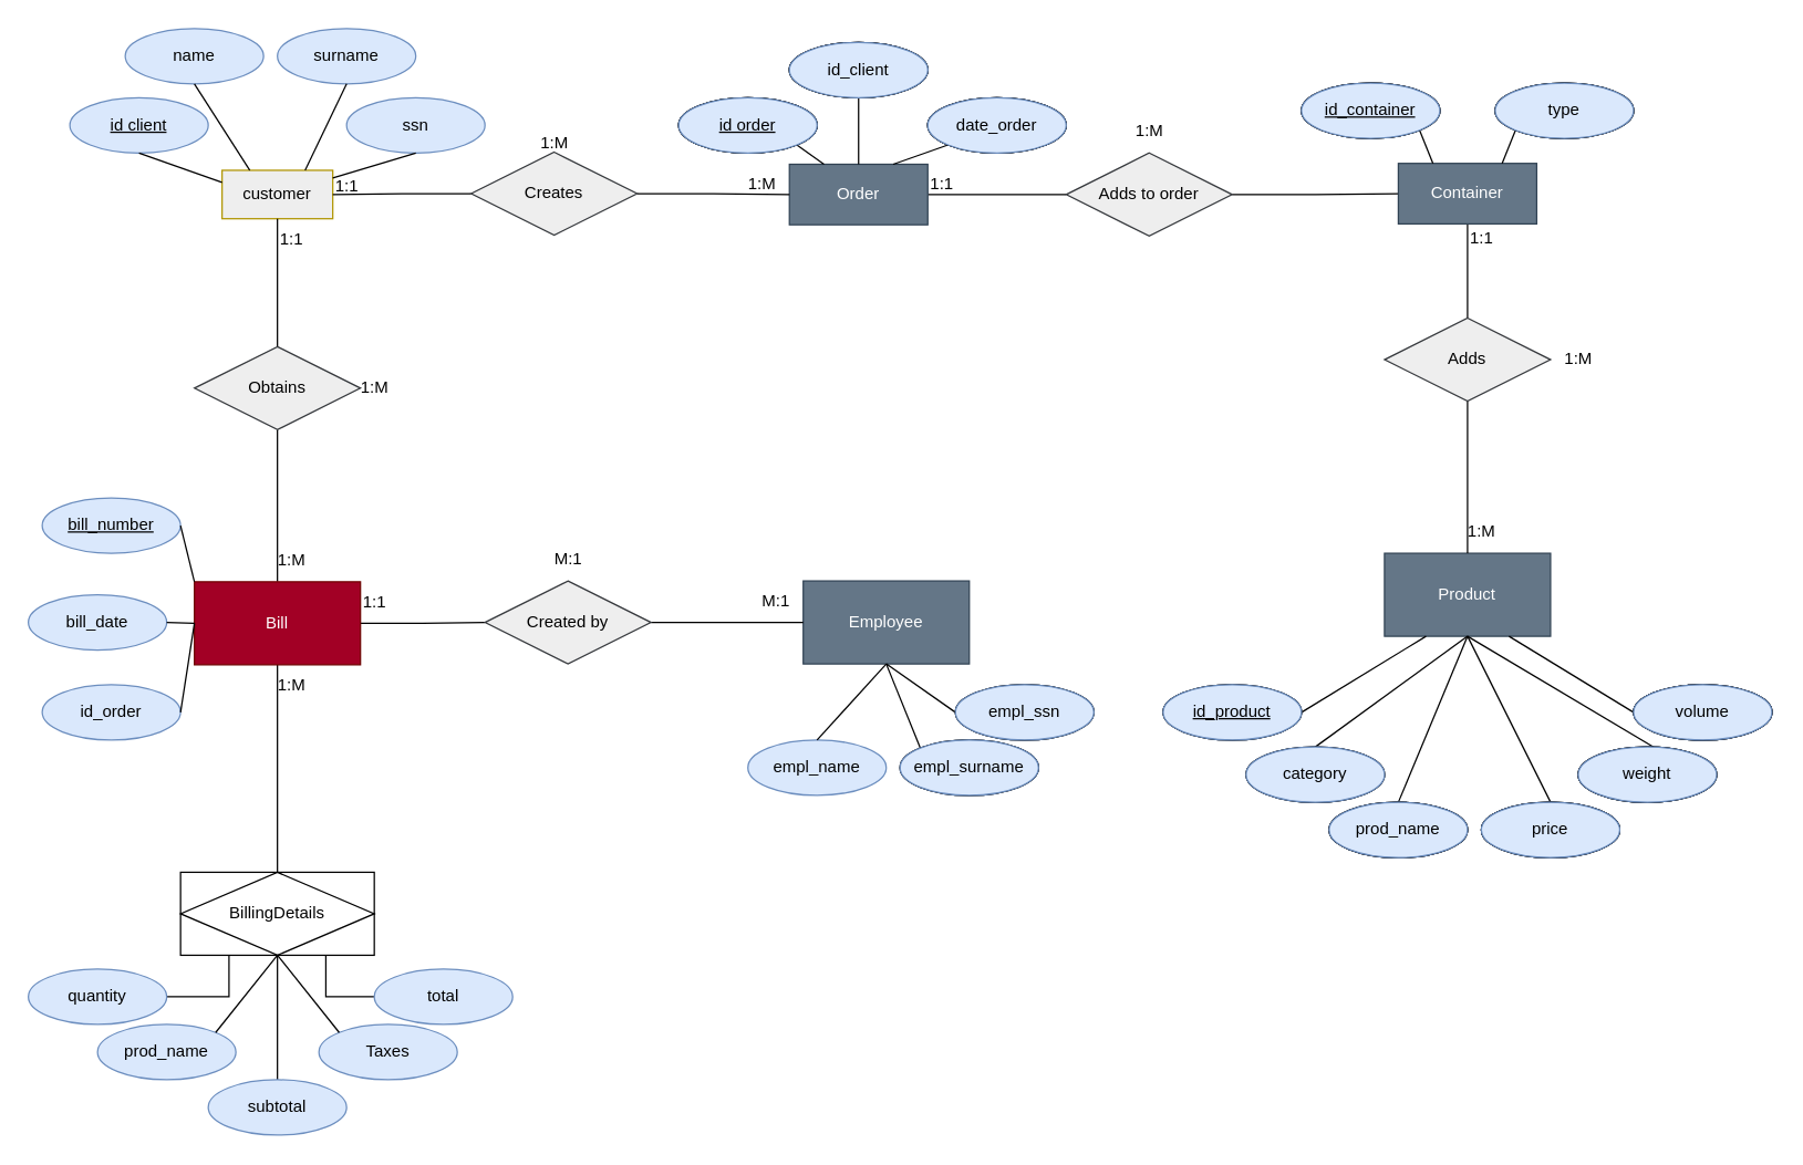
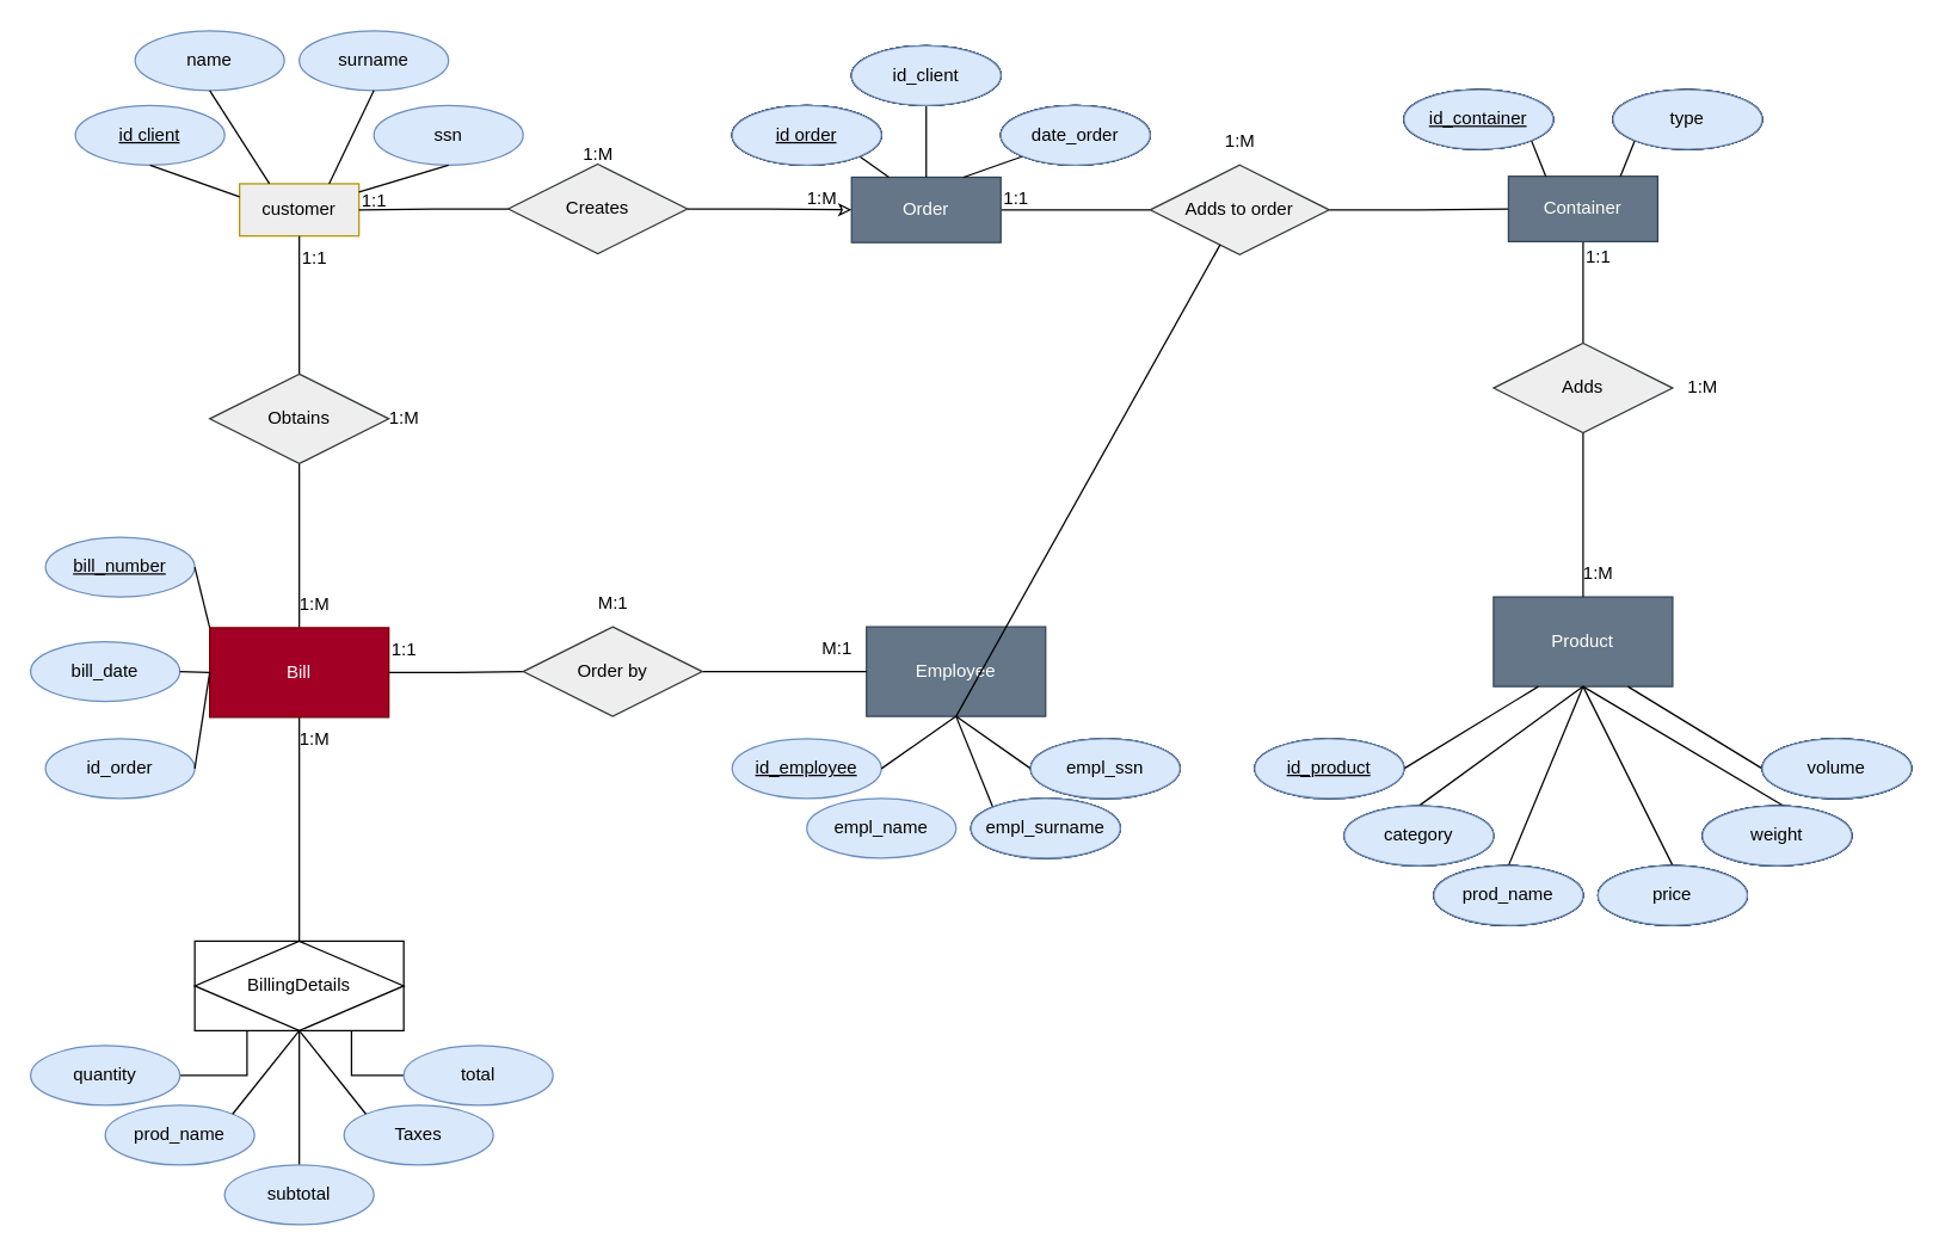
- <mxCell id="27" style="edgeStyle=orthogonalEdgeStyle;rounded=0;orthogonalLoop=1;jettySize=auto;html=1;entryX=0;entryY=0.5;entryDx=0;entryDy=0;endArrow=none;endFill=0;" edge="1" parent="1" source="28" target="4"><mxGeometry relative="1" as="geometry" /></mxCell>
+ <mxCell id="27" style="edgeStyle=orthogonalEdgeStyle;rounded=0;orthogonalLoop=1;jettySize=auto;html=1;entryX=0;entryY=0.5;entryDx=0;entryDy=0;endArrow=classic;endFill=0;" edge="1" parent="1" source="28" target="4"><mxGeometry relative="1" as="geometry" /></mxCell>
- <mxCell id="47" value="Created by" style="shape=rhombus;perimeter=rhombusPerimeter;whiteSpace=wrap;html=1;align=center;fillColor=#eeeeee;strokeColor=#36393d;" vertex="1" parent="1"><mxGeometry x="350" y="419.38" width="120" height="60" as="geometry" /></mxCell>
+ <mxCell id="47" value="Order by" style="shape=rhombus;perimeter=rhombusPerimeter;whiteSpace=wrap;html=1;align=center;fillColor=#eeeeee;strokeColor=#36393d;" vertex="1" parent="1"><mxGeometry x="350" y="419.38" width="120" height="60" as="geometry" /></mxCell>
+ <mxCell id="75" value="" style="endArrow=none;html=1;rounded=0;entryX=1;entryY=0.5;entryDx=0;entryDy=0;exitX=0.5;exitY=1;exitDx=0;exitDy=0;" edge="1" parent="1" source="10" target="71"><mxGeometry width="50" height="50" relative="1" as="geometry"><mxPoint x="660" y="494.38" as="sourcePoint" /><mxPoint x="610" y="529.38" as="targetPoint" /></mxGeometry></mxCell>
- <mxCell id="76" value="" style="endArrow=none;html=1;rounded=0;entryX=0.5;entryY=0;entryDx=0;entryDy=0;exitX=0.5;exitY=1;exitDx=0;exitDy=0;" edge="1" parent="1" source="10" target="72"><mxGeometry width="50" height="50" relative="1" as="geometry"><mxPoint x="650" y="489.38" as="sourcePoint" /><mxPoint x="600" y="524.38" as="targetPoint" /></mxGeometry></mxCell>
+ <mxCell id="76" value="" style="endArrow=none;html=1;rounded=0;exitX=0.5;exitY=1;exitDx=0;exitDy=0;" edge="1" parent="1" source="10" target="43"><mxGeometry width="50" height="50" relative="1" as="geometry"><mxPoint x="650" y="489.38" as="sourcePoint" /><mxPoint x="600" y="524.38" as="targetPoint" /></mxGeometry></mxCell>
+ <mxCell id="71" value="id_employee" style="ellipse;whiteSpace=wrap;html=1;align=center;fontStyle=4;fillColor=#dae8fc;strokeColor=#6c8ebf;" vertex="1" parent="1"><mxGeometry x="490" y="494.38" width="100" height="40" as="geometry" /></mxCell>
